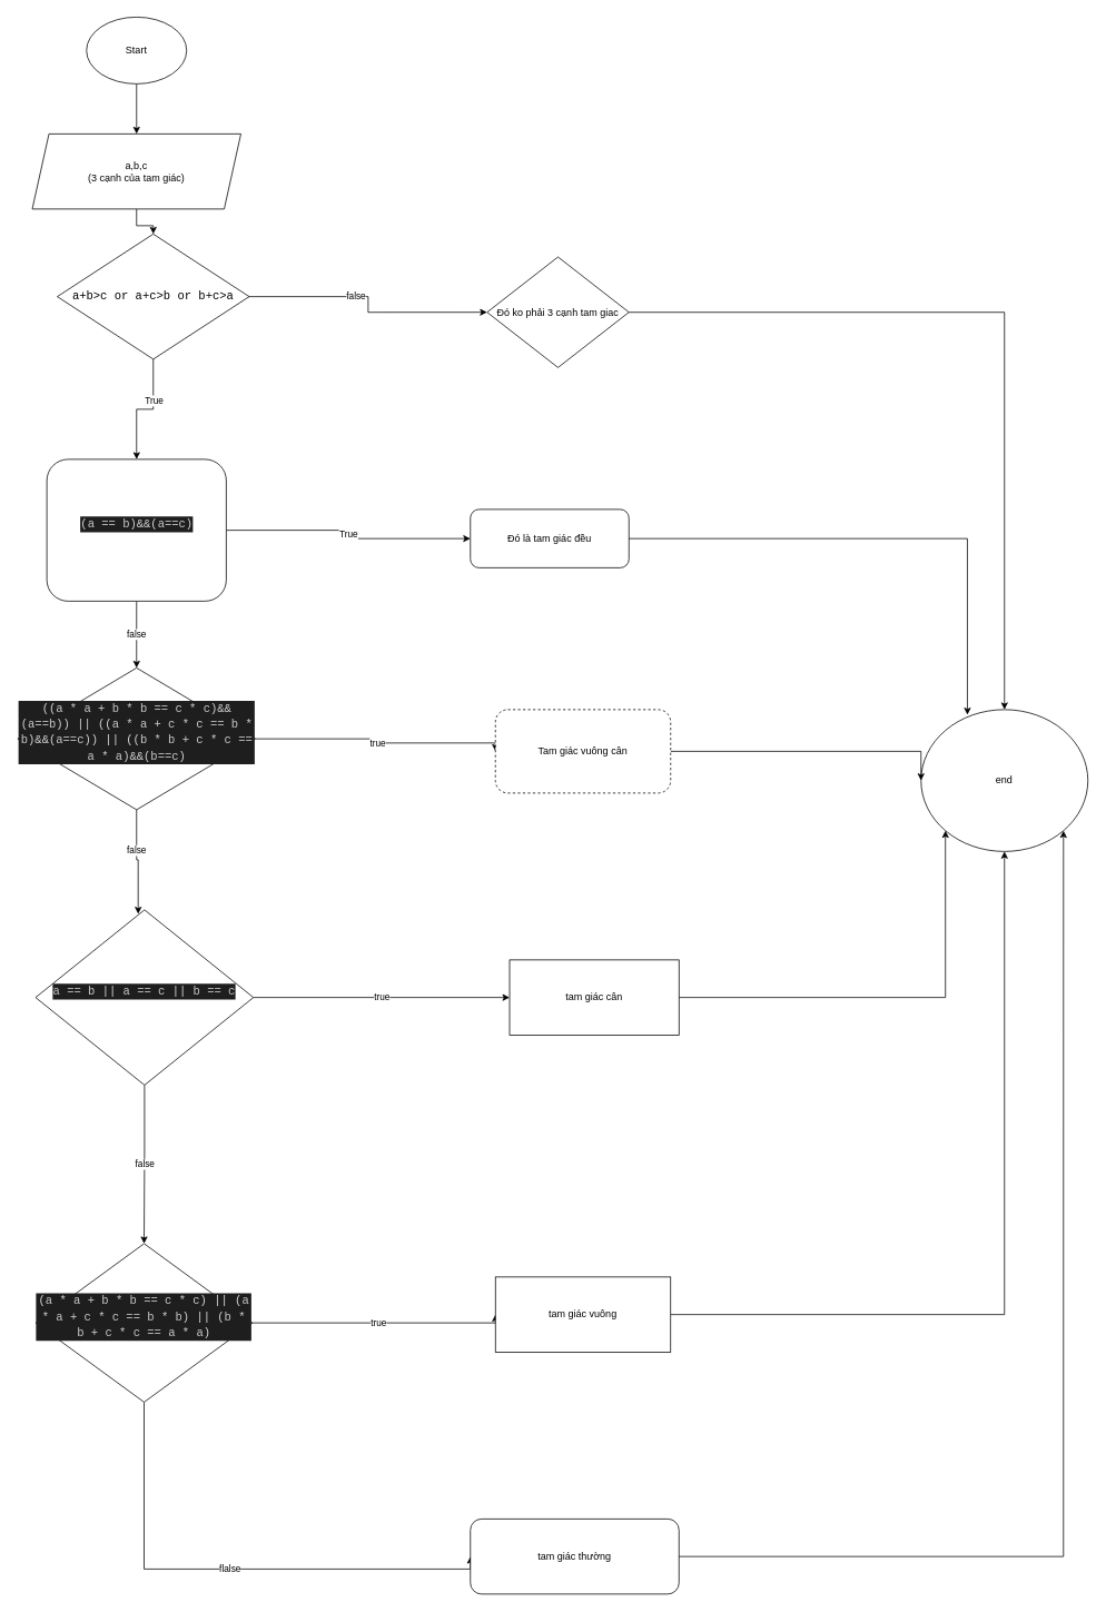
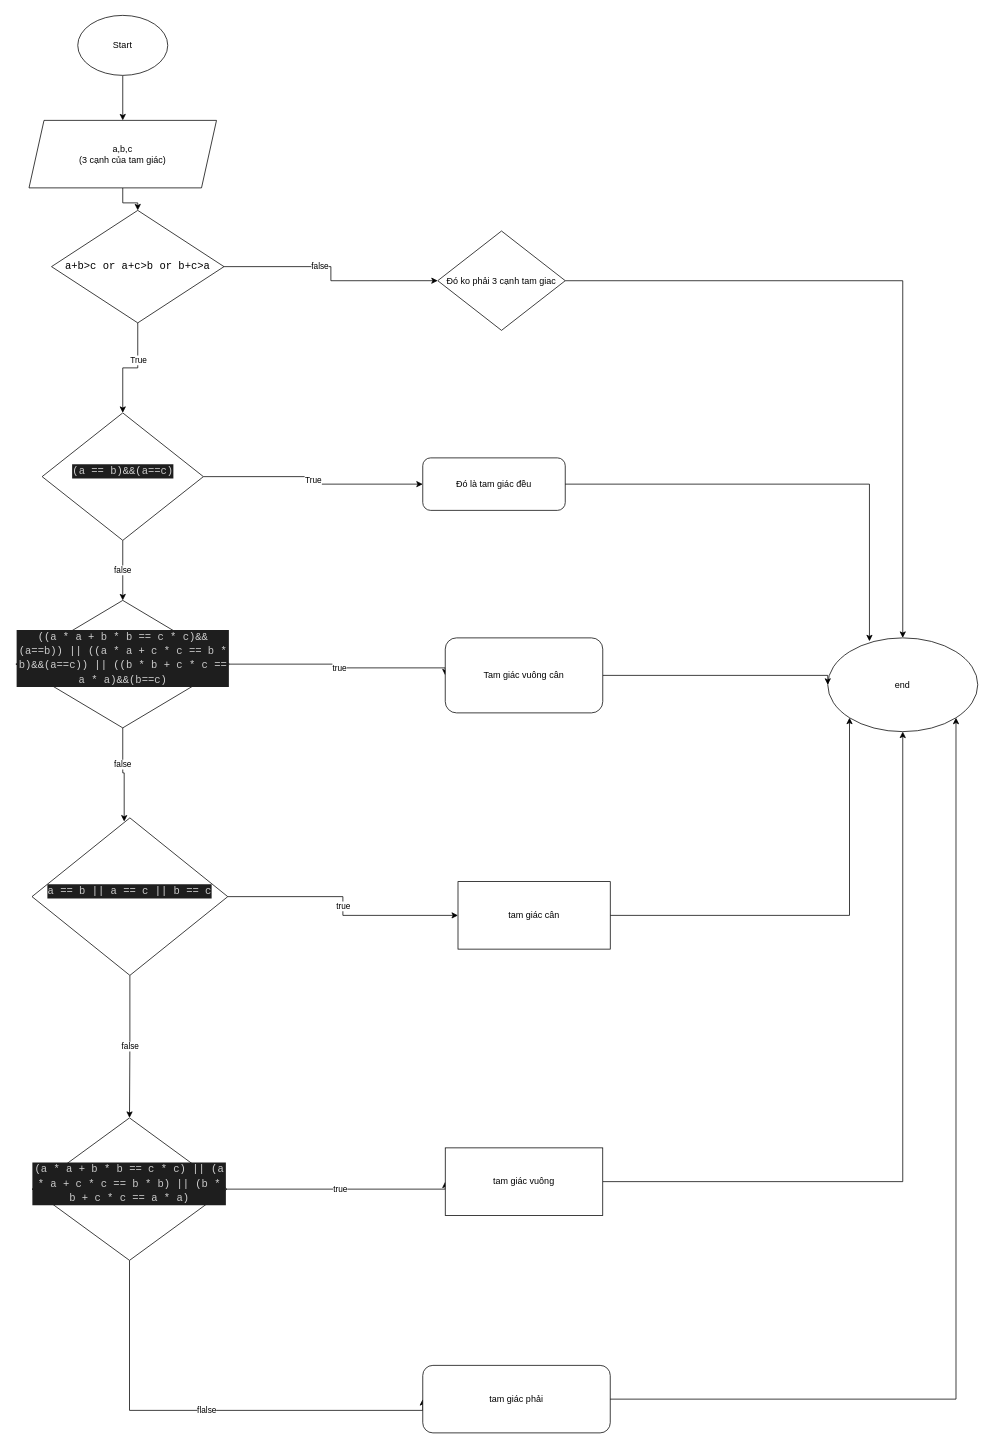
- <mxCell id="13" value="&#10;&lt;div style=&quot;color: rgb(212, 212, 212); background-color: rgb(30, 30, 30); font-family: Consolas, &amp;quot;Courier New&amp;quot;, monospace; font-weight: normal; font-size: 14px; line-height: 19px;&quot;&gt;&lt;div&gt;&lt;span style=&quot;color: #d4d4d4;&quot;&gt;(&lt;/span&gt;&lt;span style=&quot;color: #c8c8c8;&quot;&gt;a&lt;/span&gt;&lt;span style=&quot;color: #d4d4d4;&quot;&gt; == &lt;/span&gt;&lt;span style=&quot;color: #c8c8c8;&quot;&gt;b&lt;/span&gt;&lt;span style=&quot;color: #d4d4d4;&quot;&gt;)&amp;amp;&amp;amp;(&lt;/span&gt;&lt;span style=&quot;color: #c8c8c8;&quot;&gt;a&lt;/span&gt;&lt;span style=&quot;color: #d4d4d4;&quot;&gt;==&lt;/span&gt;&lt;span style=&quot;color: #c8c8c8;&quot;&gt;c&lt;/span&gt;&lt;span style=&quot;color: #d4d4d4;&quot;&gt;)&lt;/span&gt;&lt;/div&gt;&lt;/div&gt;&#10;&#10;" style="whiteSpace=wrap;html=1;rounded=1;" parent="1" vertex="1"><mxGeometry x="55.5" y="550" width="215" height="170" as="geometry" /></mxCell>
+ <mxCell id="13" value="&#10;&lt;div style=&quot;color: rgb(212, 212, 212); background-color: rgb(30, 30, 30); font-family: Consolas, &amp;quot;Courier New&amp;quot;, monospace; font-weight: normal; font-size: 14px; line-height: 19px;&quot;&gt;&lt;div&gt;&lt;span style=&quot;color: #d4d4d4;&quot;&gt;(&lt;/span&gt;&lt;span style=&quot;color: #c8c8c8;&quot;&gt;a&lt;/span&gt;&lt;span style=&quot;color: #d4d4d4;&quot;&gt; == &lt;/span&gt;&lt;span style=&quot;color: #c8c8c8;&quot;&gt;b&lt;/span&gt;&lt;span style=&quot;color: #d4d4d4;&quot;&gt;)&amp;amp;&amp;amp;(&lt;/span&gt;&lt;span style=&quot;color: #c8c8c8;&quot;&gt;a&lt;/span&gt;&lt;span style=&quot;color: #d4d4d4;&quot;&gt;==&lt;/span&gt;&lt;span style=&quot;color: #c8c8c8;&quot;&gt;c&lt;/span&gt;&lt;span style=&quot;color: #d4d4d4;&quot;&gt;)&lt;/span&gt;&lt;/div&gt;&lt;/div&gt;&#10;&#10;" style="rhombus;whiteSpace=wrap;html=1;" parent="1" vertex="1"><mxGeometry x="55.5" y="550" width="215" height="170" as="geometry" /></mxCell>
- <mxCell id="30" value="Tam giác vuông cân" style="rounded=1;whiteSpace=wrap;html=1;dashed=1;" parent="1" vertex="1"><mxGeometry x="593" y="850" width="210" height="100" as="geometry" /></mxCell>
+ <mxCell id="30" value="Tam giác vuông cân" style="rounded=1;whiteSpace=wrap;html=1;" parent="1" vertex="1"><mxGeometry x="593" y="850" width="210" height="100" as="geometry" /></mxCell>
- <mxCell id="16" value="end" style="ellipse;whiteSpace=wrap;html=1;" parent="1" vertex="1"><mxGeometry x="1103" y="850" width="200" height="170" as="geometry" /></mxCell>
+ <mxCell id="16" value="end" style="ellipse;whiteSpace=wrap;html=1;" parent="1" vertex="1"><mxGeometry x="1103" y="850" width="200" height="125" as="geometry" /></mxCell>
- <mxCell id="32" value="tam giác cân" style="rounded=0;whiteSpace=wrap;html=1;" parent="1" vertex="1"><mxGeometry x="610" y="1150" width="203" height="90" as="geometry" /></mxCell>
+ <mxCell id="32" value="tam giác cân" style="rounded=0;whiteSpace=wrap;html=1;" parent="1" vertex="1"><mxGeometry x="610" y="1175" width="203" height="90" as="geometry" /></mxCell>
- <mxCell id="35" value="tam giác thường" style="rounded=1;whiteSpace=wrap;html=1;" parent="1" vertex="1"><mxGeometry x="563" y="1820" width="250" height="90" as="geometry" /></mxCell>
+ <mxCell id="35" value="tam giác phải" style="rounded=1;whiteSpace=wrap;html=1;" parent="1" vertex="1"><mxGeometry x="563" y="1820" width="250" height="90" as="geometry" /></mxCell>
